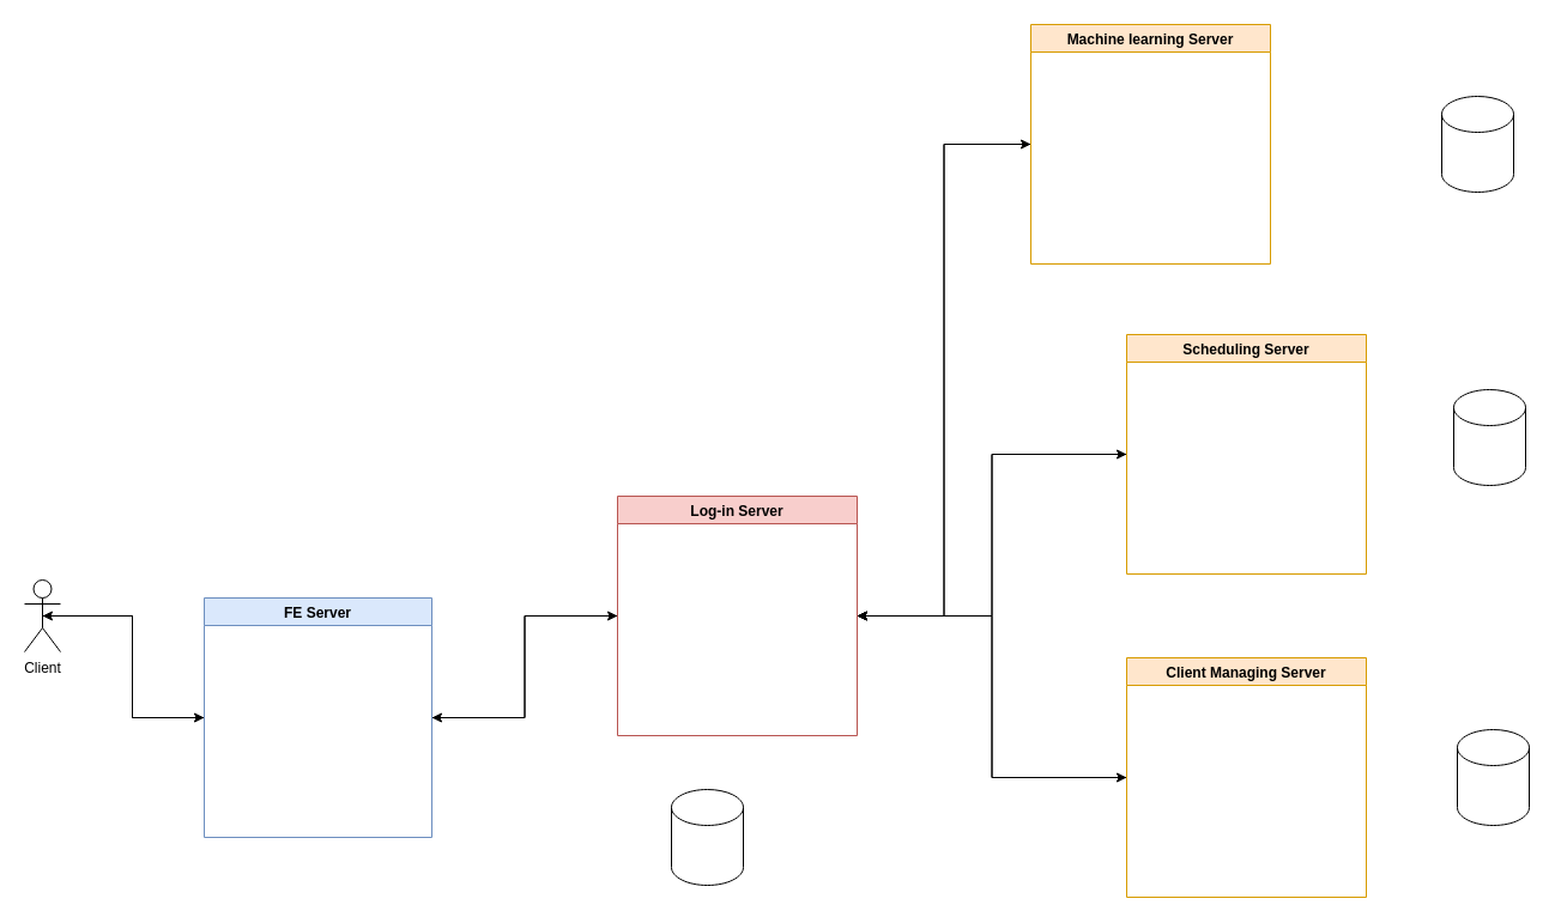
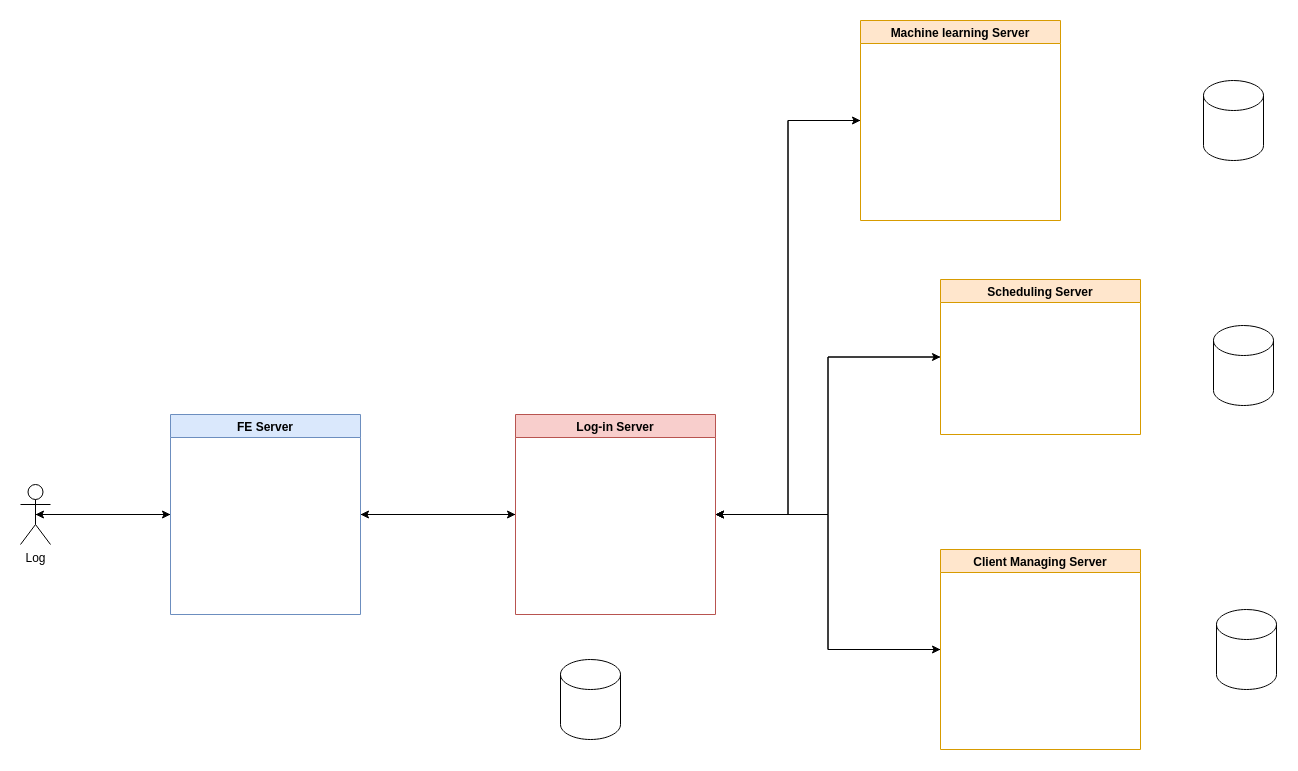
- <mxCell id="6" value="Scheduling Server" style="swimlane;fillColor=#ffe6cc;strokeColor=#d79b00;" parent="1" vertex="1"><mxGeometry x="940" y="279" width="200" height="200" as="geometry" /></mxCell>
+ <mxCell id="6" value="Scheduling Server" style="swimlane;fillColor=#ffe6cc;strokeColor=#d79b00;" parent="1" vertex="1"><mxGeometry x="940" y="279" width="200" height="155" as="geometry" /></mxCell>
- <mxCell id="15" value="Client" style="shape=umlActor;verticalLabelPosition=bottom;verticalAlign=top;html=1;outlineConnect=0;" parent="1" vertex="1"><mxGeometry x="20" y="484" width="30" height="60" as="geometry" /></mxCell>
+ <mxCell id="15" value="Log" style="shape=umlActor;verticalLabelPosition=bottom;verticalAlign=top;html=1;outlineConnect=0;" parent="1" vertex="1"><mxGeometry x="20" y="484" width="30" height="60" as="geometry" /></mxCell>
- <mxCell id="4" value="FE Server" style="swimlane;fillColor=#dae8fc;strokeColor=#6c8ebf;" parent="1" vertex="1"><mxGeometry x="170" y="499" width="190" height="200" as="geometry" /></mxCell>
+ <mxCell id="4" value="FE Server" style="swimlane;fillColor=#dae8fc;strokeColor=#6c8ebf;" parent="1" vertex="1"><mxGeometry x="170" y="414" width="190" height="200" as="geometry" /></mxCell>
